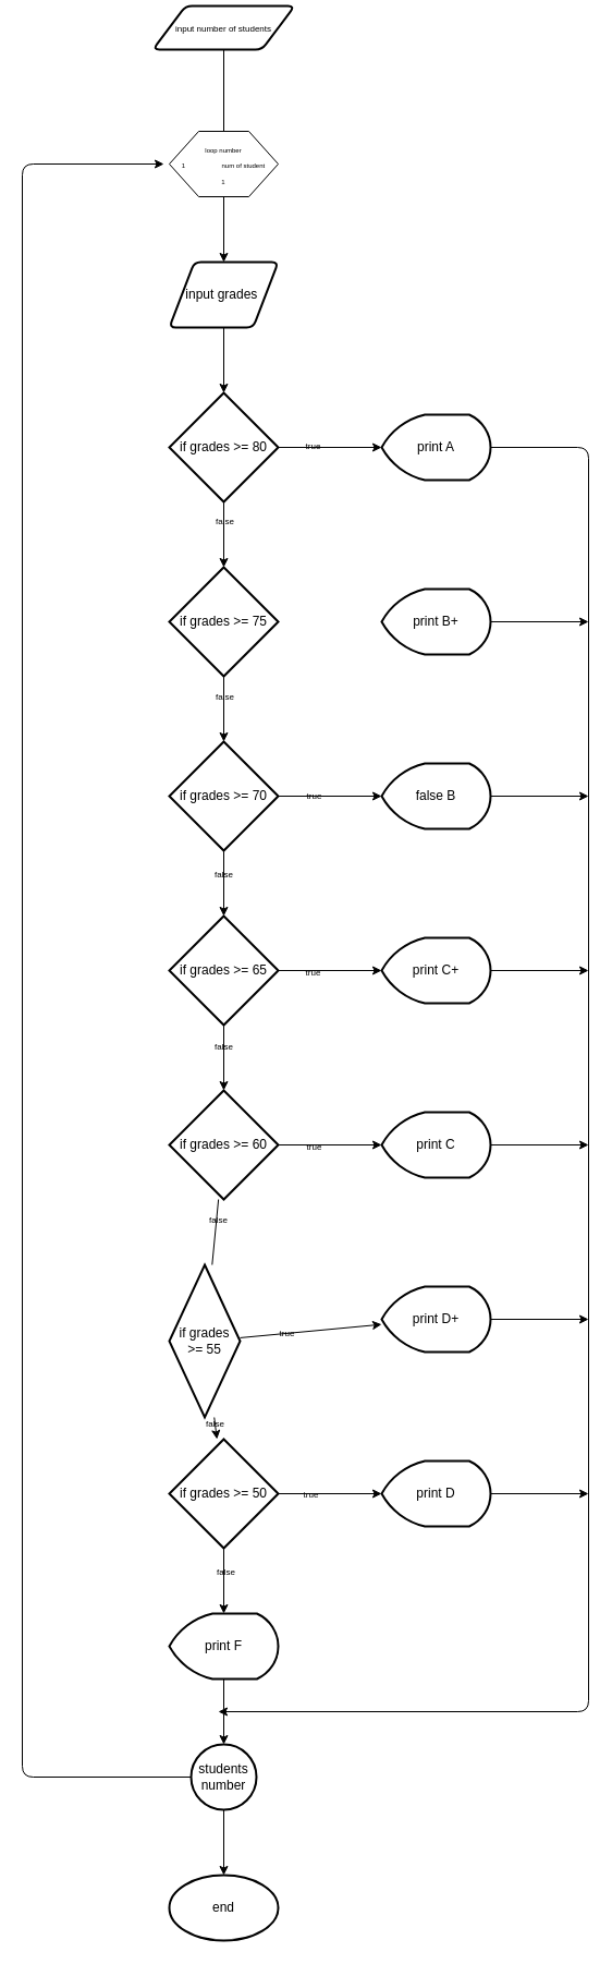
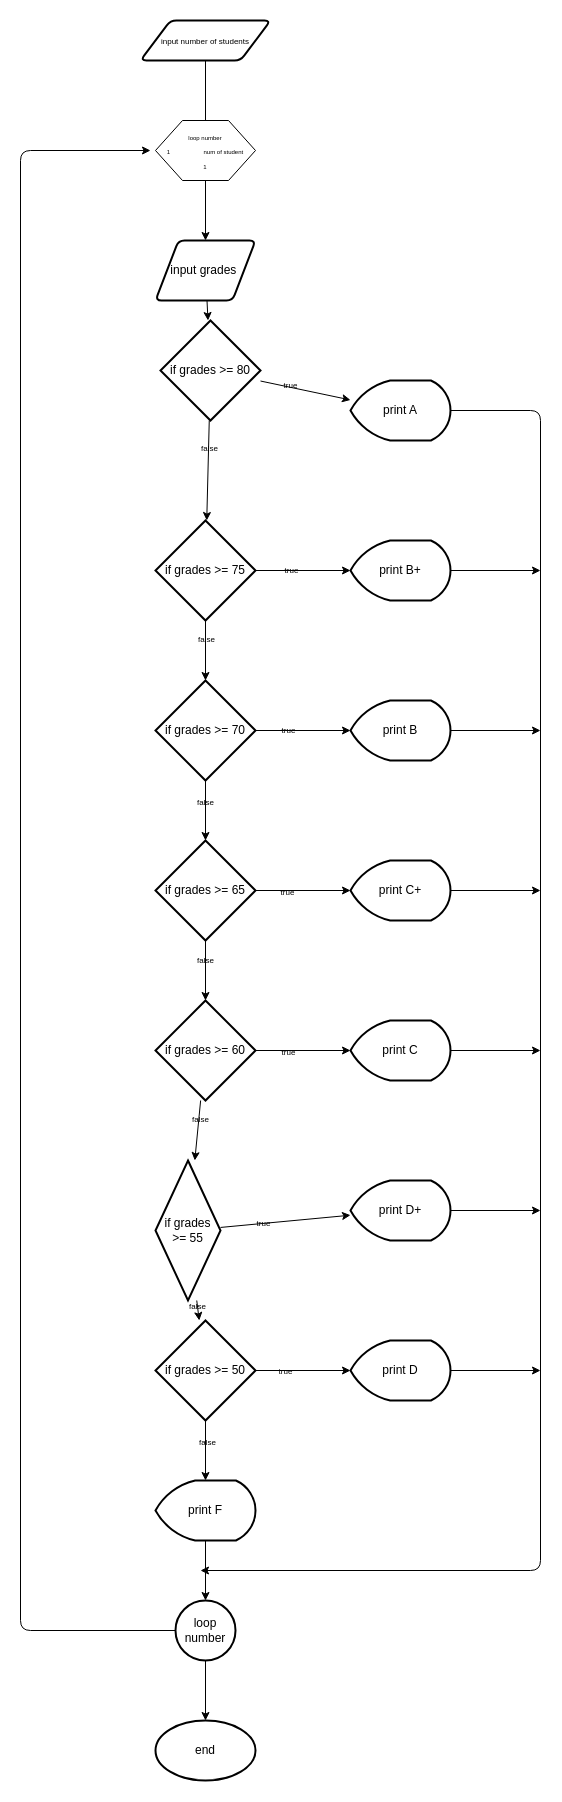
- <mxCell id="3" value="&lt;font style=&quot;font-size: 8px;&quot;&gt;input number of students&lt;/font&gt;" style="shape=parallelogram;html=1;strokeWidth=2;perimeter=parallelogramPerimeter;whiteSpace=wrap;rounded=1;arcSize=12;size=0.23;labelBackgroundColor=none;fontColor=default;" parent="1" vertex="1"><mxGeometry x="140" y="5" width="130" height="40" as="geometry" /></mxCell>
+ <mxCell id="3" value="&lt;font style=&quot;font-size: 8px;&quot;&gt;input number of students&lt;/font&gt;" style="shape=parallelogram;html=1;strokeWidth=2;perimeter=parallelogramPerimeter;whiteSpace=wrap;rounded=1;arcSize=12;size=0.23;labelBackgroundColor=none;fontColor=default;" parent="1" vertex="1"><mxGeometry x="140" y="20" width="130" height="40" as="geometry" /></mxCell>
- <mxCell id="10" value="if grades &amp;gt;= 80" style="strokeWidth=2;html=1;shape=mxgraph.flowchart.decision;whiteSpace=wrap;labelBackgroundColor=none;fontColor=default;" parent="1" vertex="1"><mxGeometry x="155" y="360" width="100" height="100" as="geometry" /></mxCell>
+ <mxCell id="10" value="if grades &amp;gt;= 80" style="strokeWidth=2;html=1;shape=mxgraph.flowchart.decision;whiteSpace=wrap;labelBackgroundColor=none;fontColor=default;" parent="1" vertex="1"><mxGeometry x="160" y="320" width="100" height="100" as="geometry" /></mxCell>
+ <mxCell id="13" value="" style="edgeStyle=none;html=1;fontSize=8;labelBackgroundColor=none;fontColor=default;" parent="1" source="15" target="39" edge="1"><mxGeometry relative="1" as="geometry" /></mxCell>
+ <mxCell id="14" value="true" style="edgeLabel;html=1;align=center;verticalAlign=middle;resizable=0;points=[];fontSize=8;labelBackgroundColor=none;fontColor=default;" parent="13" vertex="1" connectable="0"><mxGeometry x="-0.269" y="1" relative="1" as="geometry"><mxPoint as="offset" /></mxGeometry></mxCell>
- <mxCell id="41" value="&lt;span style=&quot;font-family: Helvetica; font-size: 12px; font-style: normal; font-variant-ligatures: normal; font-variant-caps: normal; font-weight: 400; letter-spacing: normal; orphans: 2; text-align: center; text-indent: 0px; text-transform: none; widows: 2; word-spacing: 0px; -webkit-text-stroke-width: 0px; text-decoration-thickness: initial; text-decoration-style: initial; text-decoration-color: initial; float: none; display: inline !important;&quot;&gt;false B&lt;/span&gt;" style="strokeWidth=2;html=1;shape=mxgraph.flowchart.display;whiteSpace=wrap;labelBackgroundColor=none;fontColor=default;" parent="1" vertex="1"><mxGeometry x="350" y="700" width="100" height="60" as="geometry" /></mxCell>
+ <mxCell id="41" value="&lt;span style=&quot;font-family: Helvetica; font-size: 12px; font-style: normal; font-variant-ligatures: normal; font-variant-caps: normal; font-weight: 400; letter-spacing: normal; orphans: 2; text-align: center; text-indent: 0px; text-transform: none; widows: 2; word-spacing: 0px; -webkit-text-stroke-width: 0px; text-decoration-thickness: initial; text-decoration-style: initial; text-decoration-color: initial; float: none; display: inline !important;&quot;&gt;print B&lt;/span&gt;" style="strokeWidth=2;html=1;shape=mxgraph.flowchart.display;whiteSpace=wrap;labelBackgroundColor=none;fontColor=default;" parent="1" vertex="1"><mxGeometry x="350" y="700" width="100" height="60" as="geometry" /></mxCell>
- <mxCell id="26" value="" style="edgeStyle=none;html=1;fontSize=8;labelBackgroundColor=none;fontColor=default;endArrow=none;" parent="1" source="30" target="35" edge="1"><mxGeometry relative="1" as="geometry" /></mxCell>
+ <mxCell id="26" value="" style="edgeStyle=none;html=1;fontSize=8;labelBackgroundColor=none;fontColor=default;" parent="1" source="30" target="35" edge="1"><mxGeometry relative="1" as="geometry" /></mxCell>
- <mxCell id="52" value="students number" style="strokeWidth=2;html=1;shape=mxgraph.flowchart.start_2;whiteSpace=wrap;labelBackgroundColor=none;fontColor=default;" parent="1" vertex="1"><mxGeometry x="175" y="1600" width="60" height="60" as="geometry" /></mxCell>
+ <mxCell id="52" value="loop number" style="strokeWidth=2;html=1;shape=mxgraph.flowchart.start_2;whiteSpace=wrap;labelBackgroundColor=none;fontColor=default;" parent="1" vertex="1"><mxGeometry x="175" y="1600" width="60" height="60" as="geometry" /></mxCell>
